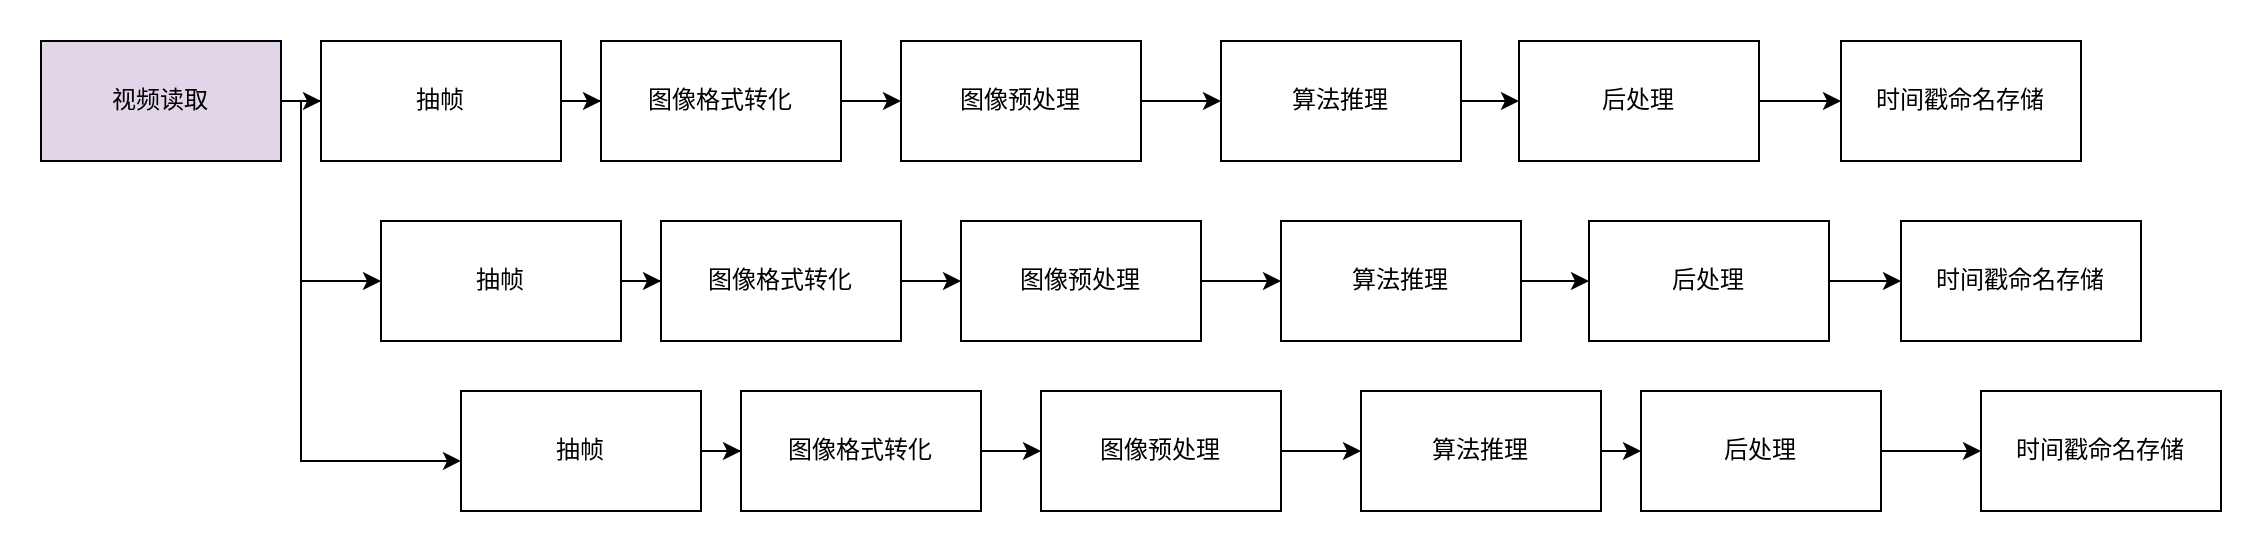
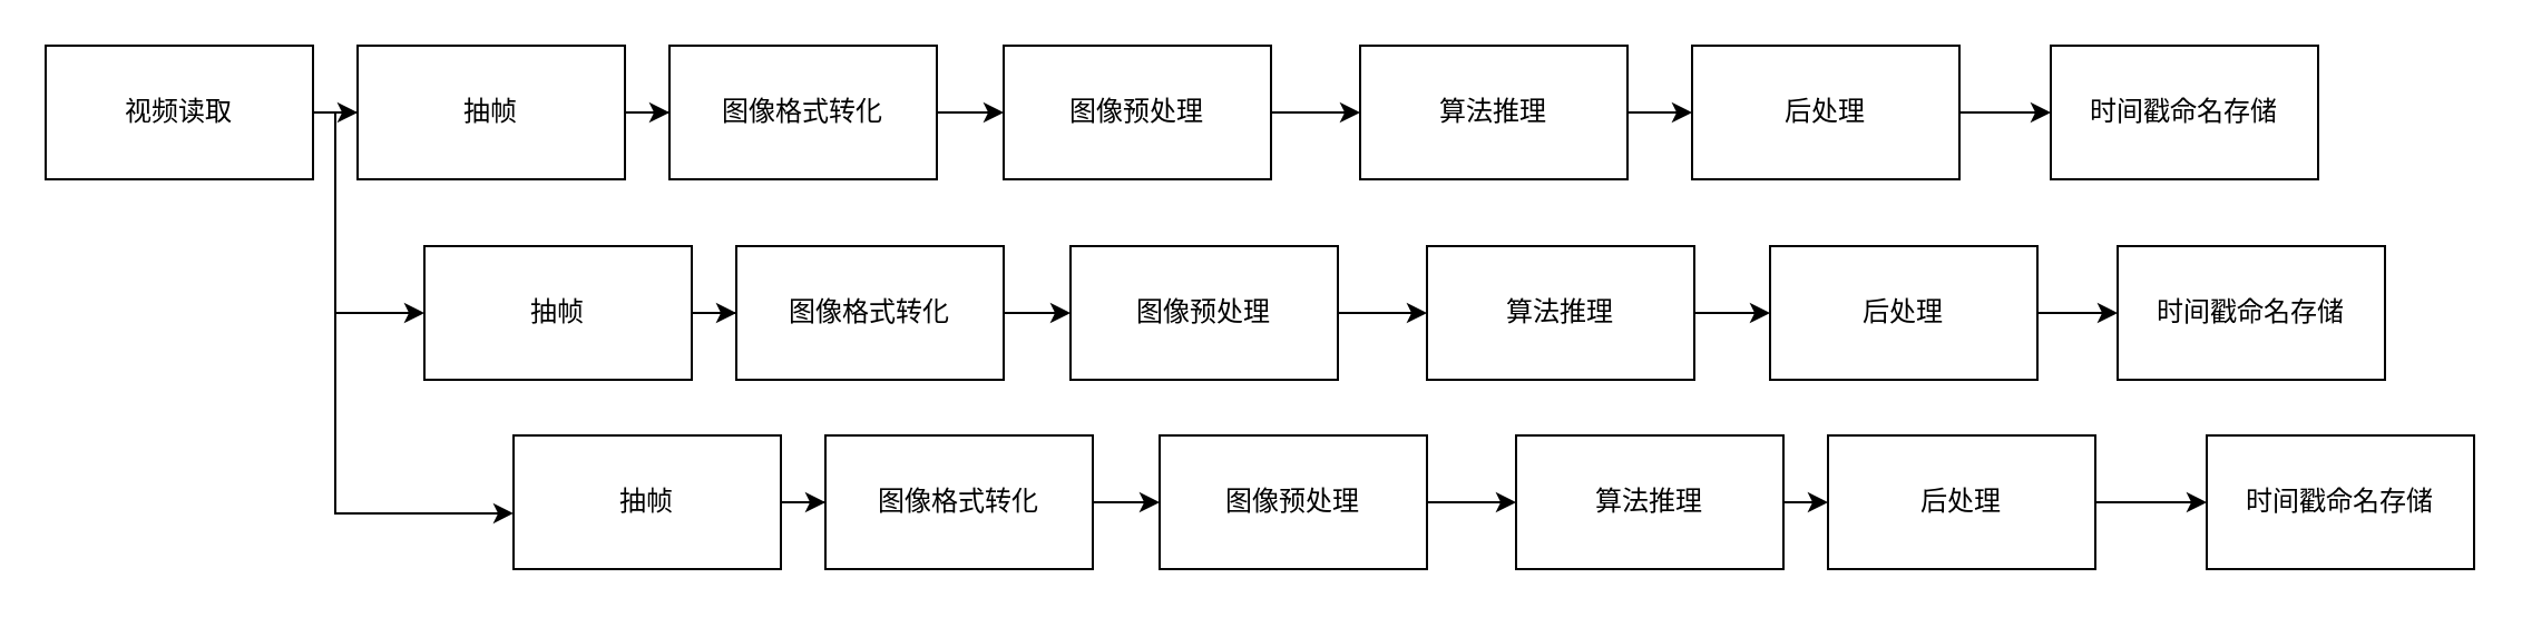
- <mxCell id="5" value="视频读取" style="rounded=0;whiteSpace=wrap;html=1;fillColor=#e1d5e7;" vertex="1" parent="1"><mxGeometry x="20" y="20" width="120" height="60" as="geometry" /></mxCell>
+ <mxCell id="5" value="视频读取" style="rounded=0;whiteSpace=wrap;html=1;" vertex="1" parent="1"><mxGeometry x="20" y="20" width="120" height="60" as="geometry" /></mxCell>
